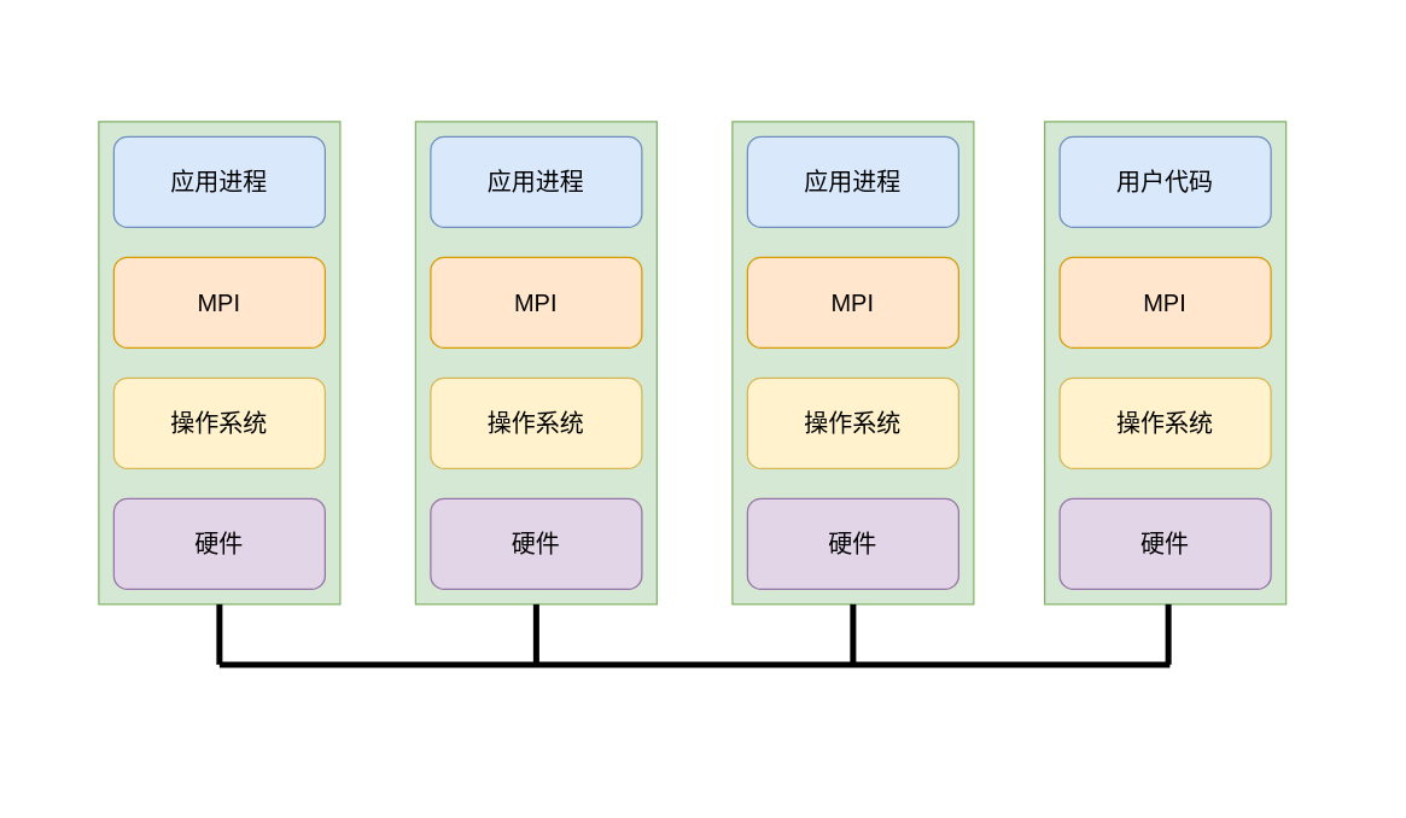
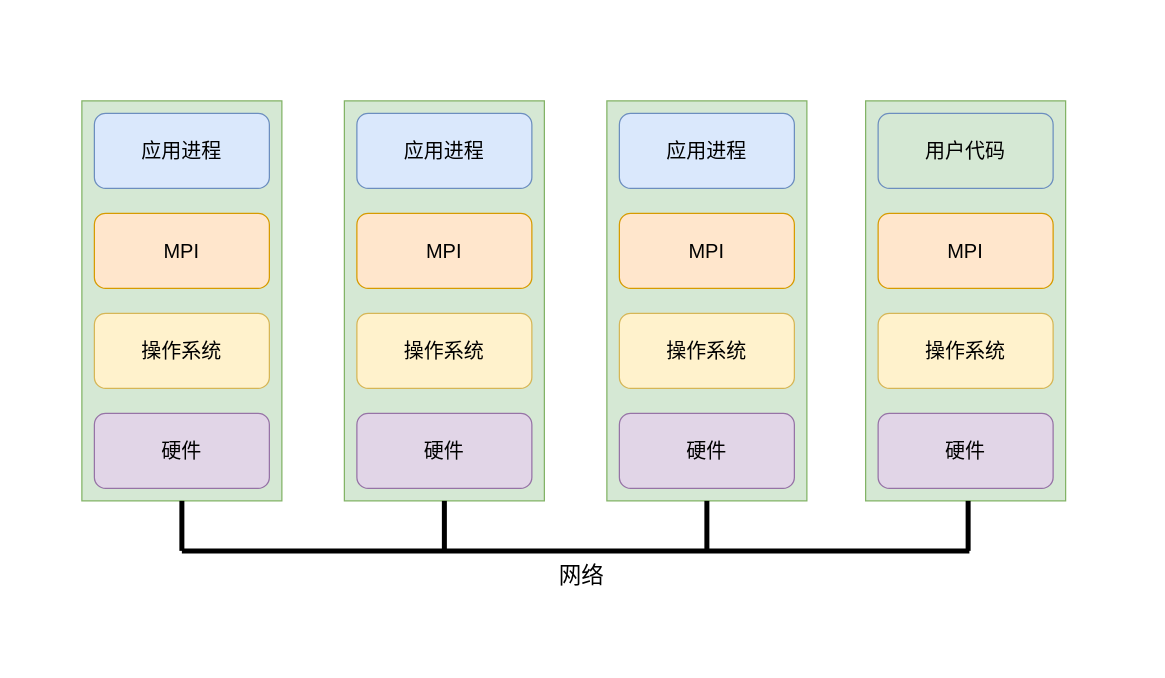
- <mxCell id="19" value="用户代码" style="rounded=1;whiteSpace=wrap;html=1;fillColor=#dae8fc;strokeColor=#6c8ebf;fontSize=16;" vertex="1" parent="1"><mxGeometry x="702" y="90" width="140" height="60" as="geometry" /></mxCell>
+ <mxCell id="19" value="用户代码" style="rounded=1;whiteSpace=wrap;html=1;fillColor=#d5e8d4;strokeColor=#6c8ebf;fontSize=16;" vertex="1" parent="1"><mxGeometry x="702" y="90" width="140" height="60" as="geometry" /></mxCell>
+ <mxCell id="28" value="&lt;font style=&quot;font-size: 18px&quot;&gt;网络&lt;/font&gt;" style="text;html=1;strokeColor=none;fillColor=none;align=center;verticalAlign=middle;whiteSpace=wrap;rounded=0;fontSize=16;" vertex="1" parent="1"><mxGeometry x="445" y="450" width="40" height="20" as="geometry" /></mxCell>
